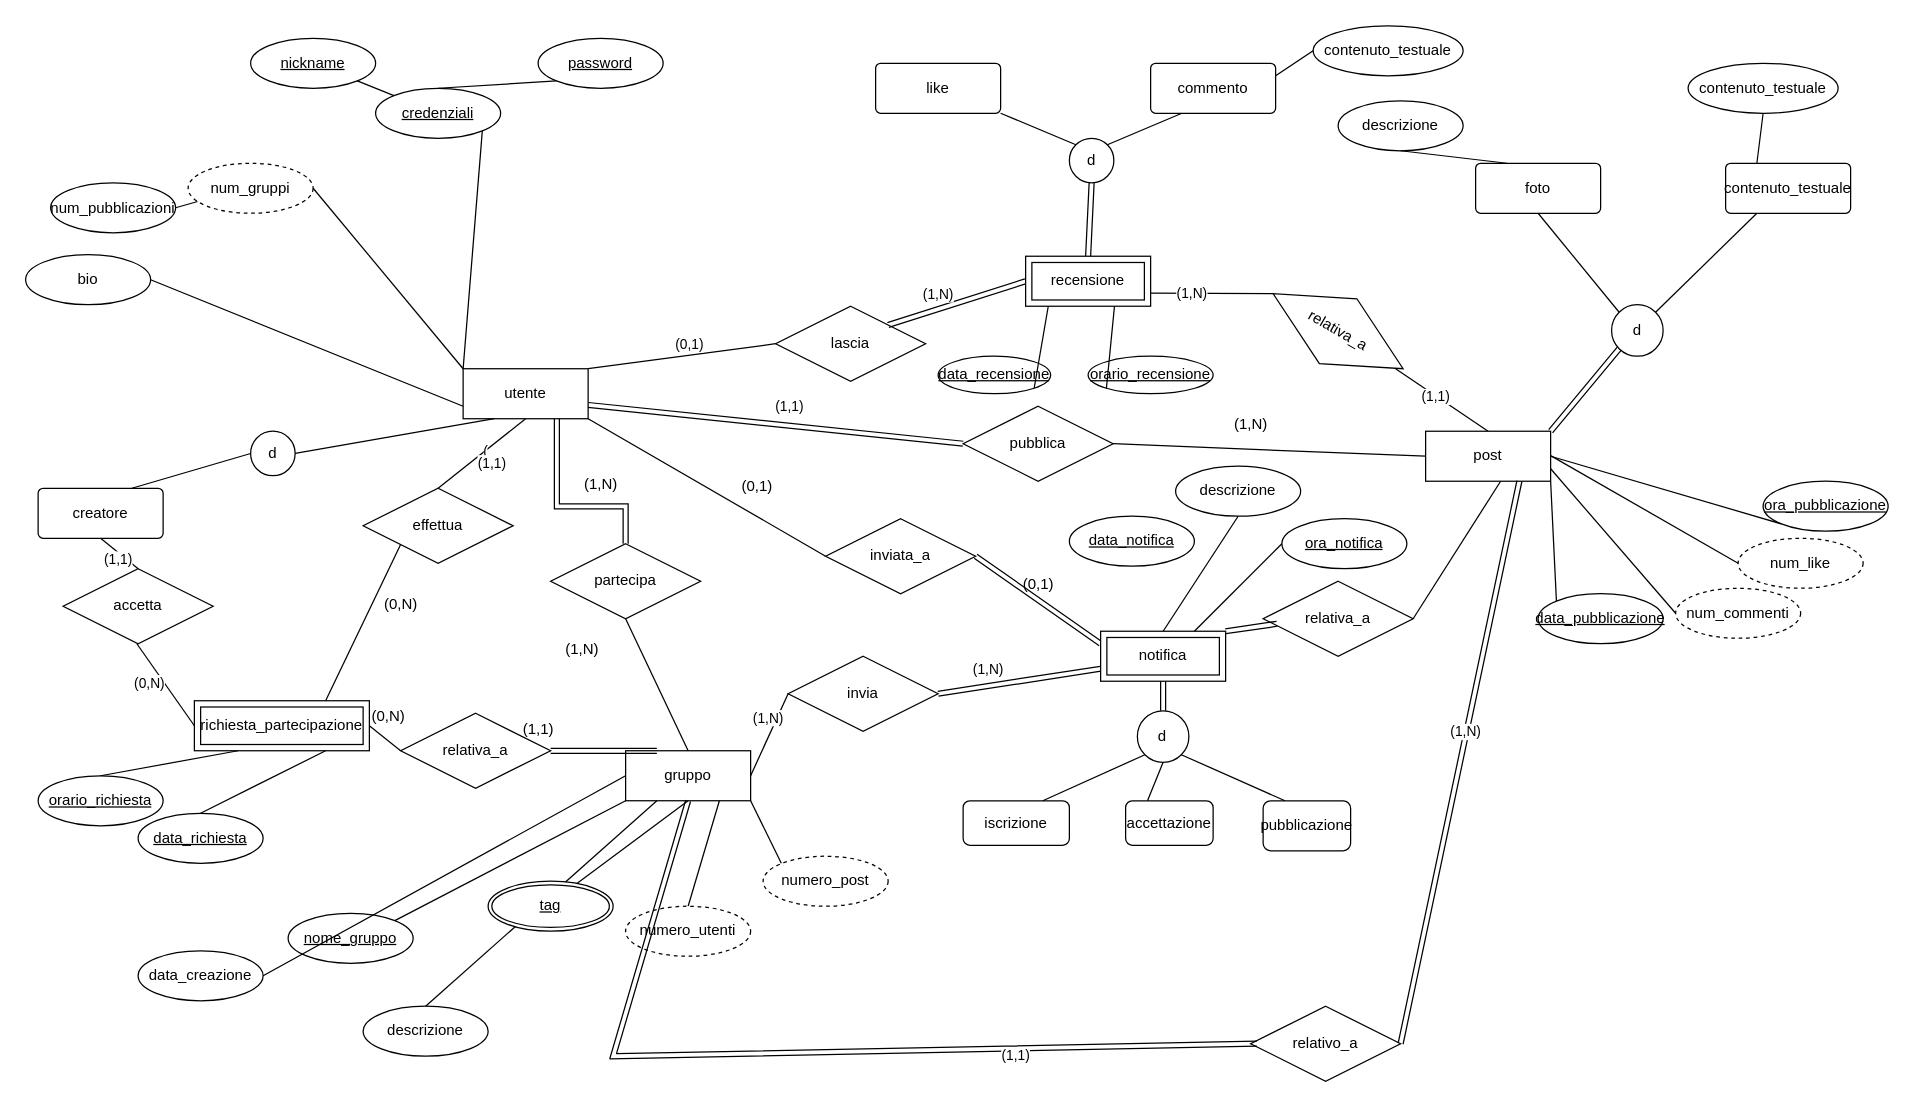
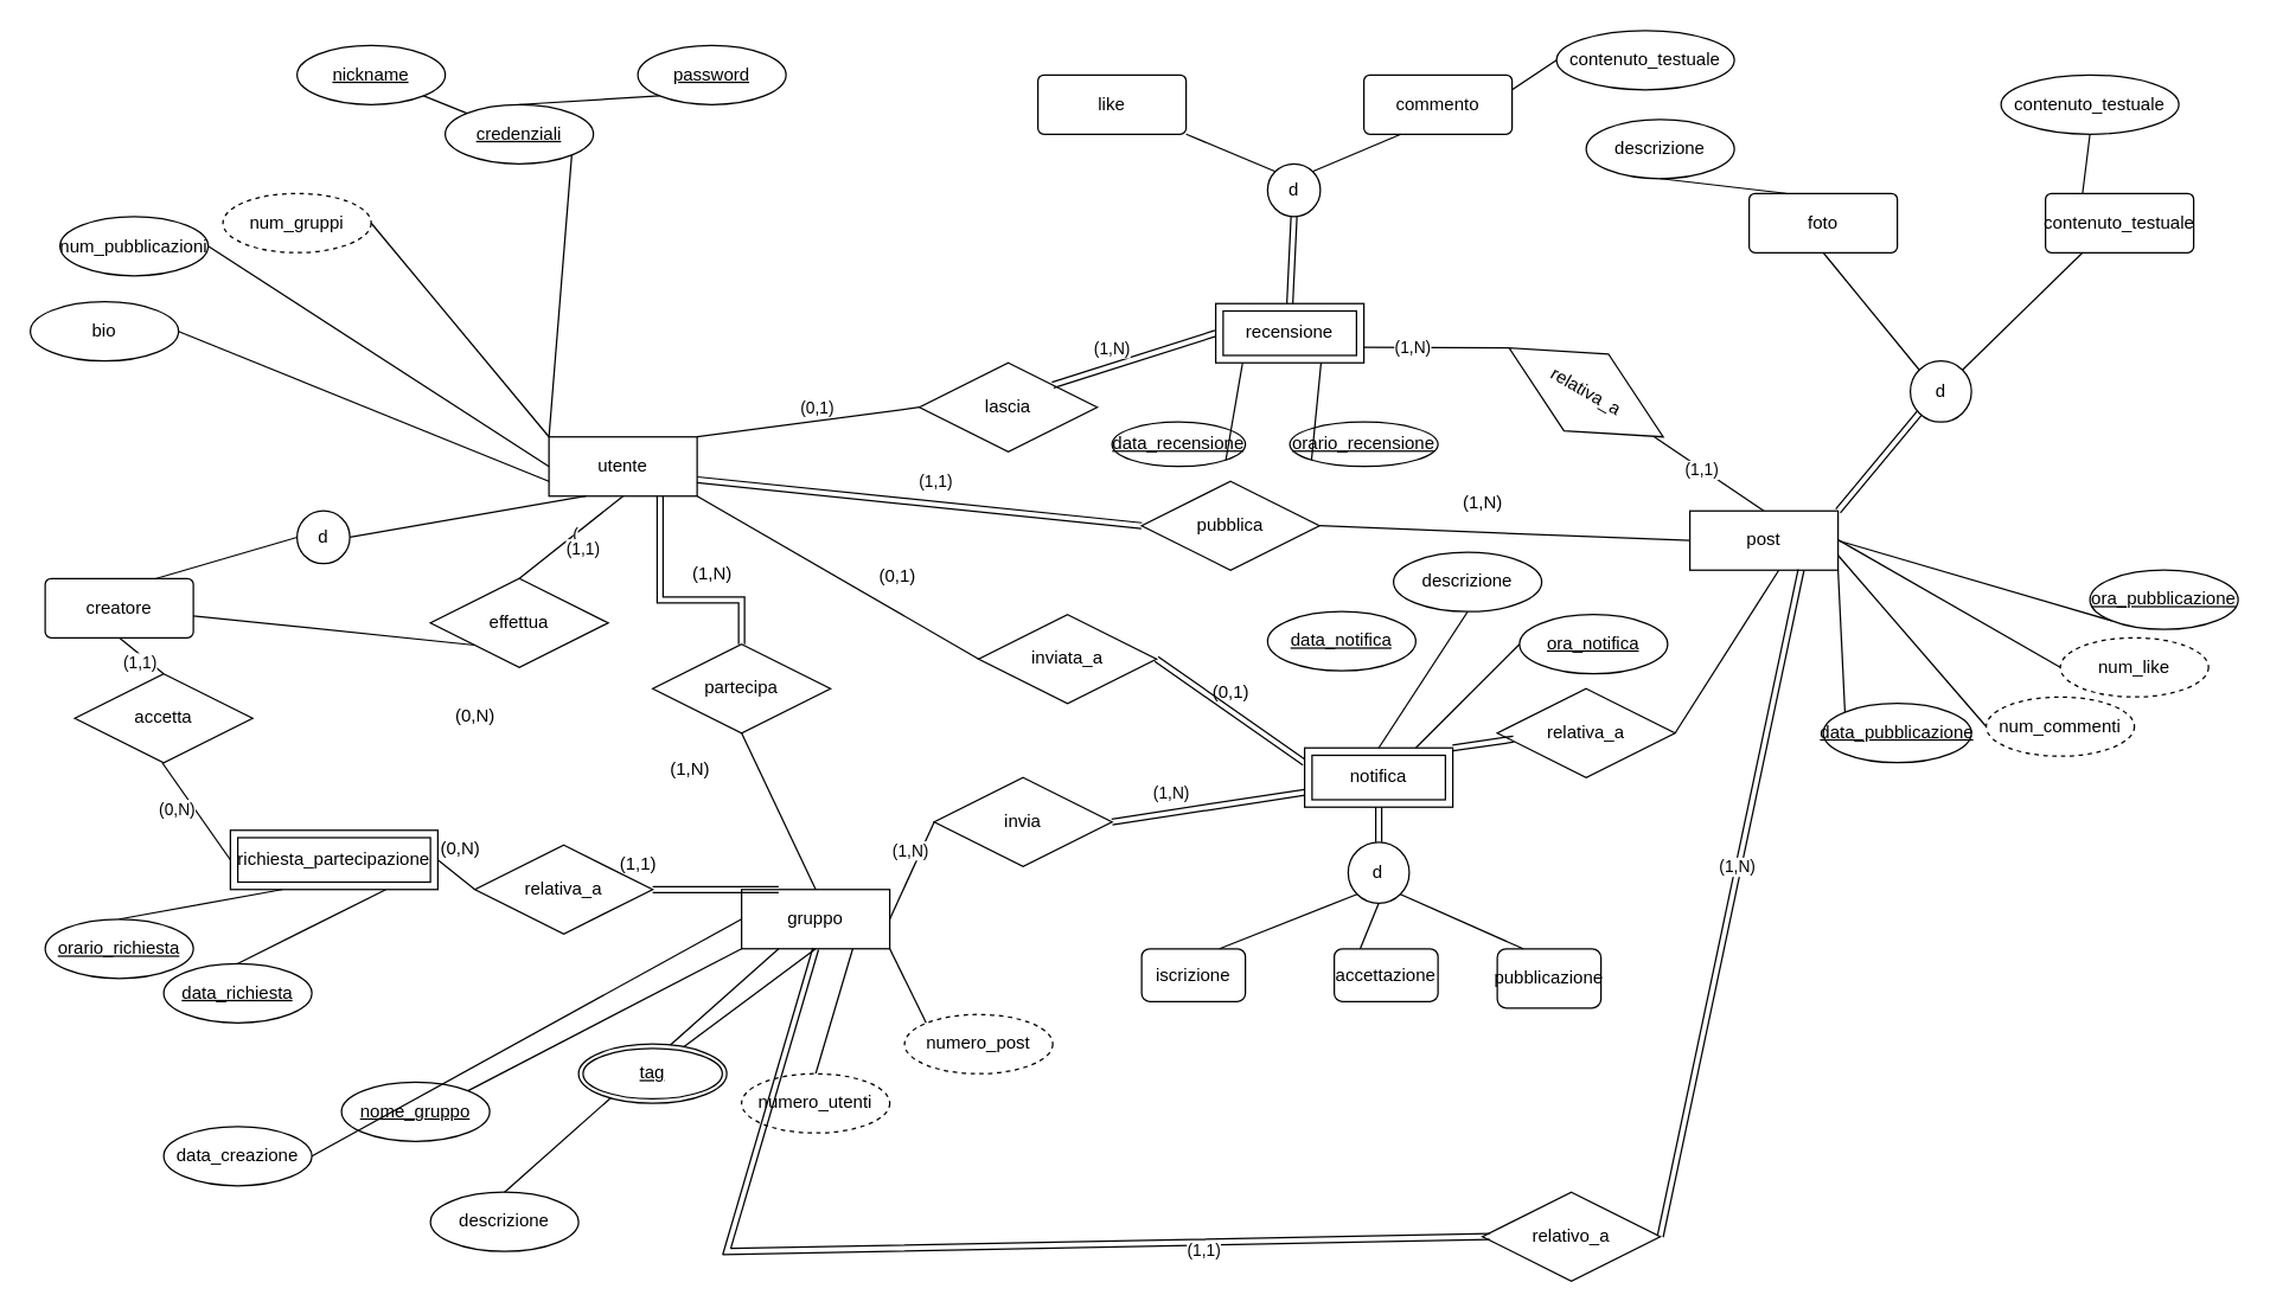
- <mxCell id="10" value="" style="endArrow=none;html=1;rounded=0;exitX=1;exitY=0.5;exitDx=0;exitDy=0;" parent="1" source="8" target="14" edge="1"><mxGeometry relative="1" as="geometry"><mxPoint x="260" y="323.39" as="sourcePoint" /><mxPoint x="400" y="323.39" as="targetPoint" /></mxGeometry></mxCell>
+ <mxCell id="10" value="" style="endArrow=none;html=1;rounded=0;entryX=0;entryY=0.5;entryDx=0;entryDy=0;exitX=1;exitY=0.5;exitDx=0;exitDy=0;" parent="1" source="8" target="2" edge="1"><mxGeometry relative="1" as="geometry"><mxPoint x="260" y="323.39" as="sourcePoint" /><mxPoint x="400" y="323.39" as="targetPoint" /></mxGeometry></mxCell>
- <mxCell id="116" value="" style="endArrow=none;html=1;rounded=0;exitX=0;exitY=1;exitDx=0;exitDy=0;entryX=0.75;entryY=0;entryDx=0;entryDy=0;" parent="1" source="112" target="110" edge="1"><mxGeometry relative="1" as="geometry"><mxPoint x="350" y="420" as="sourcePoint" /><mxPoint x="510" y="420" as="targetPoint" /></mxGeometry></mxCell>
+ <mxCell id="116" value="" style="endArrow=none;html=1;rounded=0;exitX=0;exitY=1;exitDx=0;exitDy=0;" parent="1" source="112" target="87" edge="1"><mxGeometry relative="1" as="geometry"><mxPoint x="350" y="420" as="sourcePoint" /><mxPoint x="510" y="420" as="targetPoint" /></mxGeometry></mxCell>
- <mxCell id="131" value="iscrizione" style="rounded=1;whiteSpace=wrap;html=1;" vertex="1" parent="1"><mxGeometry x="770" y="640" width="85" height="35.61" as="geometry" /></mxCell>
+ <mxCell id="131" value="iscrizione" style="rounded=1;whiteSpace=wrap;html=1;" vertex="1" parent="1"><mxGeometry x="770" y="640" width="70" height="35.61" as="geometry" /></mxCell>
